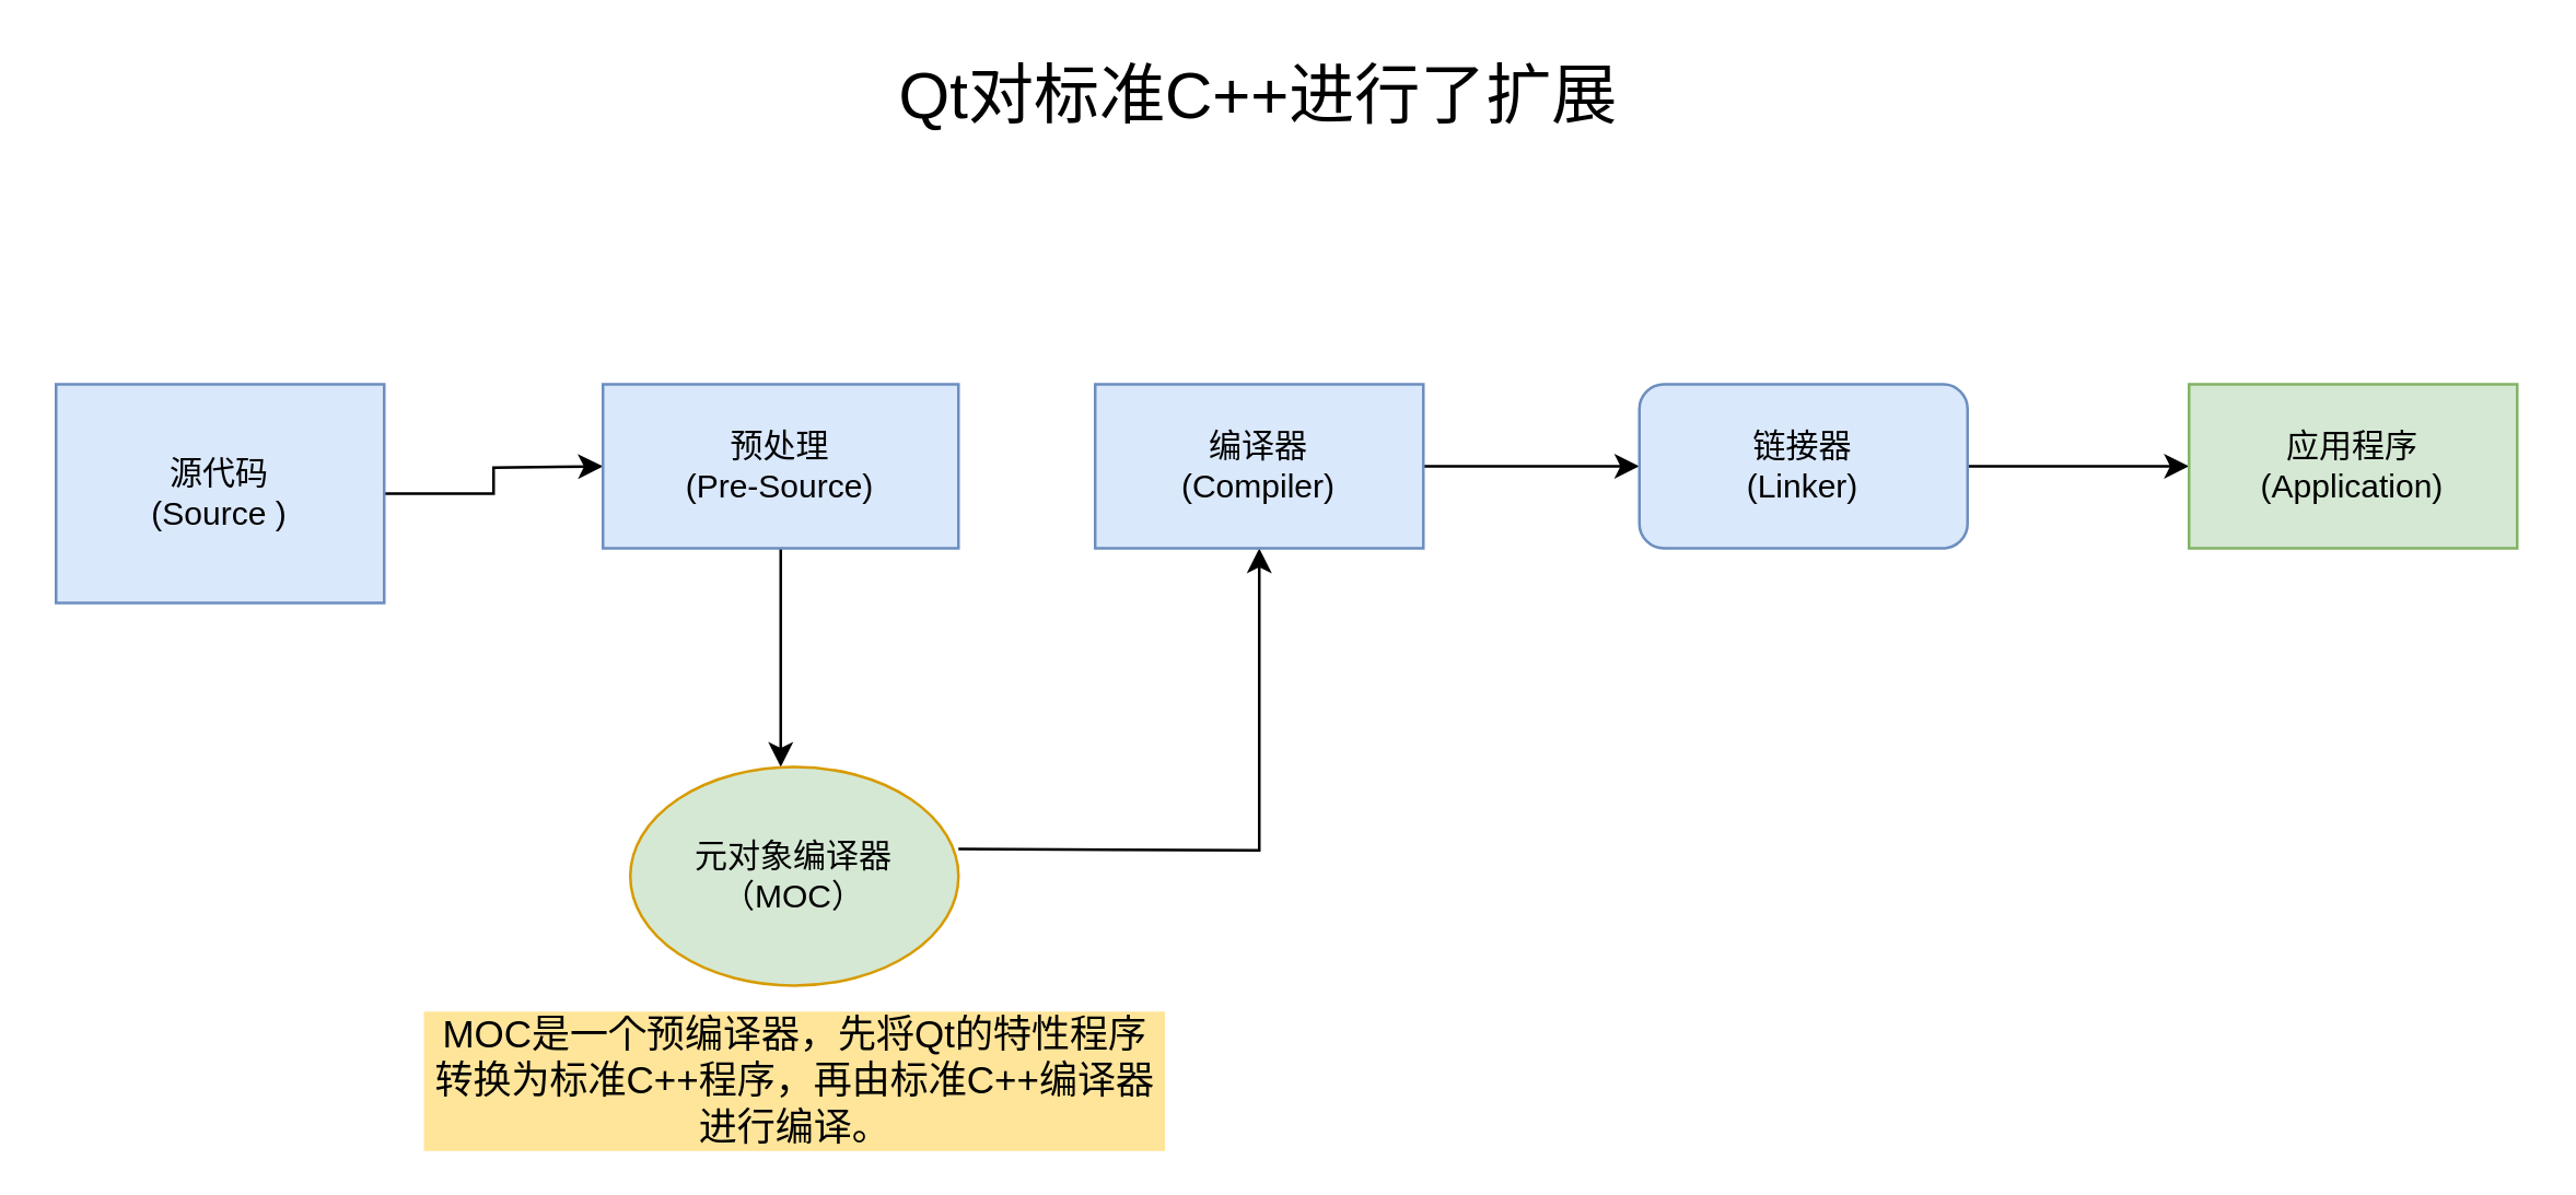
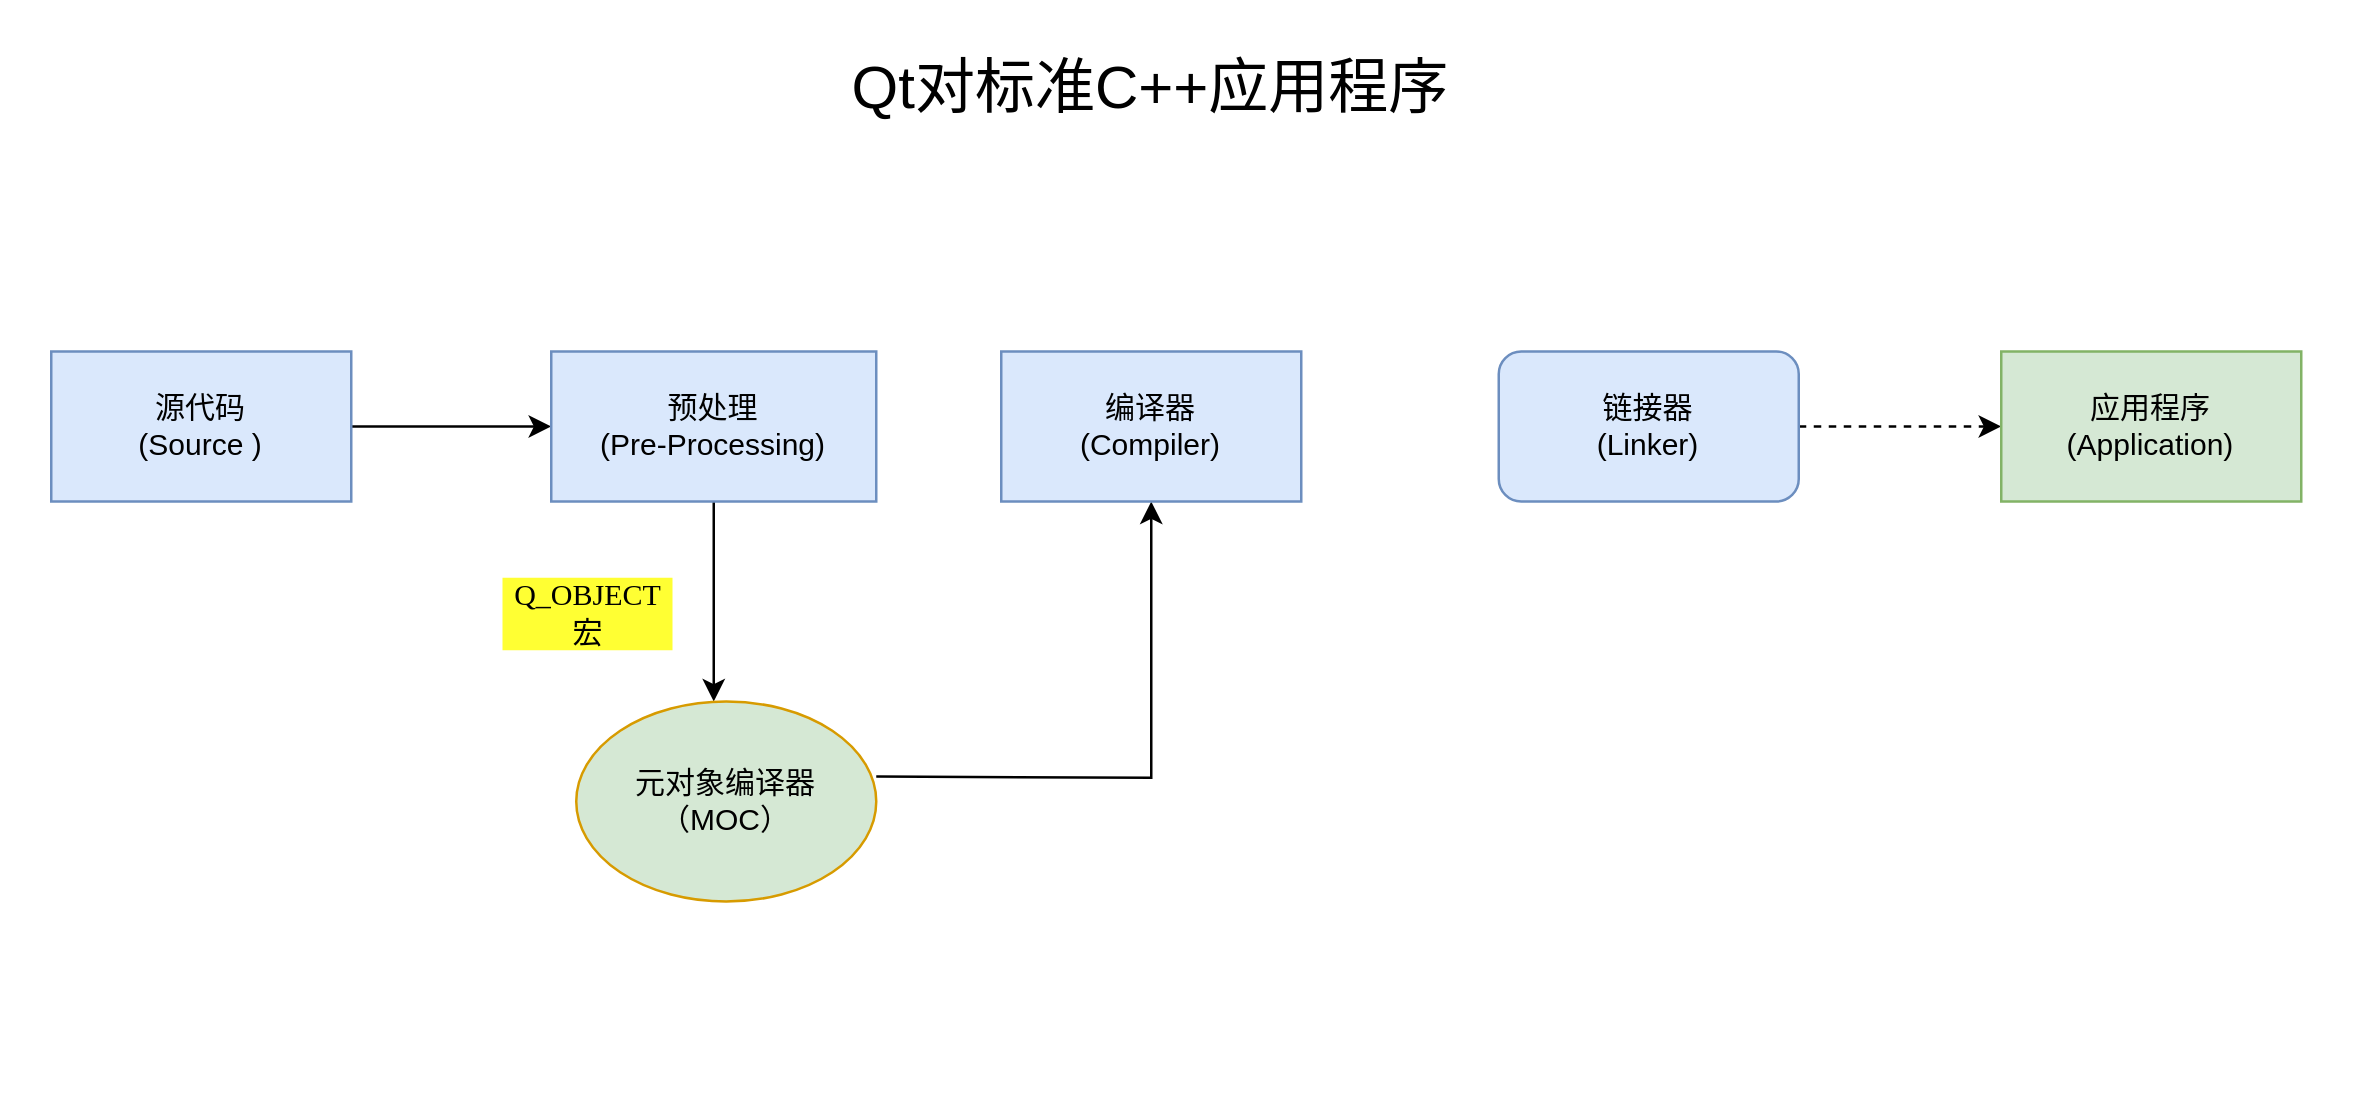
- <mxCell id="13" value="Qt对标准C++进行了扩展" style="text;html=1;strokeColor=none;fillColor=none;align=center;verticalAlign=middle;whiteSpace=wrap;rounded=0;fontSize=24;" vertex="1" parent="1"><mxGeometry x="325" y="20" width="270" height="30" as="geometry" /></mxCell>
+ <mxCell id="13" value="Qt对标准C++应用程序" style="text;html=1;strokeColor=none;fillColor=none;align=center;verticalAlign=middle;whiteSpace=wrap;rounded=0;fontSize=24;" vertex="1" parent="1"><mxGeometry x="325" y="20" width="270" height="30" as="geometry" /></mxCell>
- <mxCell id="5" value="预处理&lt;br&gt;(Pre-Source)" style="rounded=0;whiteSpace=wrap;html=1;fillColor=#dae8fc;strokeColor=#6c8ebf;" vertex="1" parent="1"><mxGeometry x="220" y="140" width="130" height="60" as="geometry" /></mxCell>
+ <mxCell id="5" value="预处理&lt;br&gt;(Pre-Processing)" style="rounded=0;whiteSpace=wrap;html=1;fillColor=#dae8fc;strokeColor=#6c8ebf;" vertex="1" parent="1"><mxGeometry x="220" y="140" width="130" height="60" as="geometry" /></mxCell>
- <mxCell id="7" value="" style="edgeStyle=orthogonalEdgeStyle;rounded=0;orthogonalLoop=1;jettySize=auto;html=1;" edge="1" parent="1" source="8" target="10"><mxGeometry relative="1" as="geometry" /></mxCell>
- <mxCell id="9" value="" style="edgeStyle=orthogonalEdgeStyle;rounded=0;orthogonalLoop=1;jettySize=auto;html=1;" edge="1" parent="1" source="10" target="11"><mxGeometry relative="1" as="geometry" /></mxCell>
+ <mxCell id="9" value="" style="edgeStyle=orthogonalEdgeStyle;rounded=0;orthogonalLoop=1;jettySize=auto;html=1;dashed=1;" edge="1" parent="1" source="10" target="11"><mxGeometry relative="1" as="geometry" /></mxCell>
- <mxCell id="3" value="源代码&lt;br&gt;(Source )" style="rounded=0;whiteSpace=wrap;html=1;fillColor=#dae8fc;strokeColor=#6c8ebf;" vertex="1" parent="1"><mxGeometry x="20" y="140" width="120" height="80" as="geometry" /></mxCell>
+ <mxCell id="3" value="源代码&lt;br&gt;(Source )" style="rounded=0;whiteSpace=wrap;html=1;fillColor=#dae8fc;strokeColor=#6c8ebf;" vertex="1" parent="1"><mxGeometry x="20" y="140" width="120" height="60" as="geometry" /></mxCell>
+ <mxCell id="15" value="Q_OBJECT宏" style="text;html=1;strokeColor=none;fillColor=none;align=center;verticalAlign=middle;whiteSpace=wrap;rounded=0;labelBackgroundColor=#FFFF33;fontColor=#000000;fontFamily=Verdana;" vertex="1" parent="1"><mxGeometry x="200" y="230" width="70" height="30" as="geometry" /></mxCell>
- <mxCell id="14" value="MOC是一个预编译器，先将Qt的特性程序转换为标准C++程序，再由标准C++编译器进行编译。" style="text;html=1;strokeColor=none;fillColor=none;align=center;verticalAlign=middle;whiteSpace=wrap;rounded=0;fontSize=14;labelBackgroundColor=#FFE599;" vertex="1" parent="1"><mxGeometry x="153.5" y="375" width="273" height="40" as="geometry" /></mxCell>
